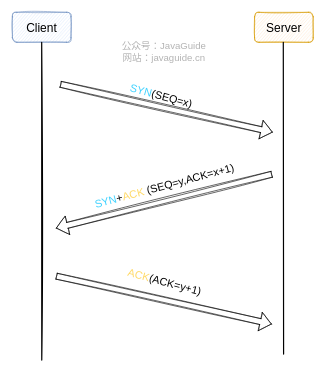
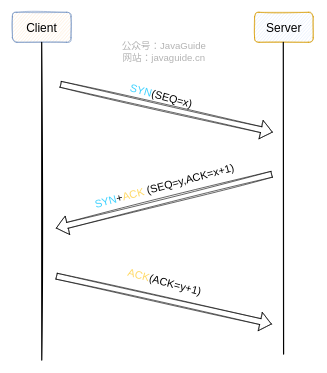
- <mxCell id="2" value="Client" style="rounded=1;whiteSpace=wrap;html=1;fillColor=#dae8fc;strokeColor=#6c8ebf;comic=1;shadow=0;strokeWidth=1;fontSize=20;sketch=1;" parent="1" vertex="1"><mxGeometry x="20" y="20" width="97.74" height="50" as="geometry" /></mxCell>
+ <mxCell id="2" value="Client" style="rounded=1;whiteSpace=wrap;html=1;fillColor=#ffe6cc;strokeColor=#6c8ebf;comic=1;shadow=0;strokeWidth=1;fontSize=20;sketch=1;" parent="1" vertex="1"><mxGeometry x="20" y="20" width="97.74" height="50" as="geometry" /></mxCell>
- <mxCell id="3" value="Server" style="rounded=1;whiteSpace=wrap;html=1;fillColor=#ffe6cc;strokeColor=#d79b00;comic=1;shadow=0;strokeWidth=1;fontSize=20;sketch=1;" parent="1" vertex="1"><mxGeometry x="423.87" y="20" width="97.74" height="50" as="geometry" /></mxCell>
+ <mxCell id="3" value="Server" style="rounded=1;whiteSpace=wrap;html=1;fillColor=#dae8fc;strokeColor=#d79b00;comic=1;shadow=0;strokeWidth=1;fontSize=20;sketch=1;" parent="1" vertex="1"><mxGeometry x="423.87" y="20" width="97.74" height="50" as="geometry" /></mxCell>
